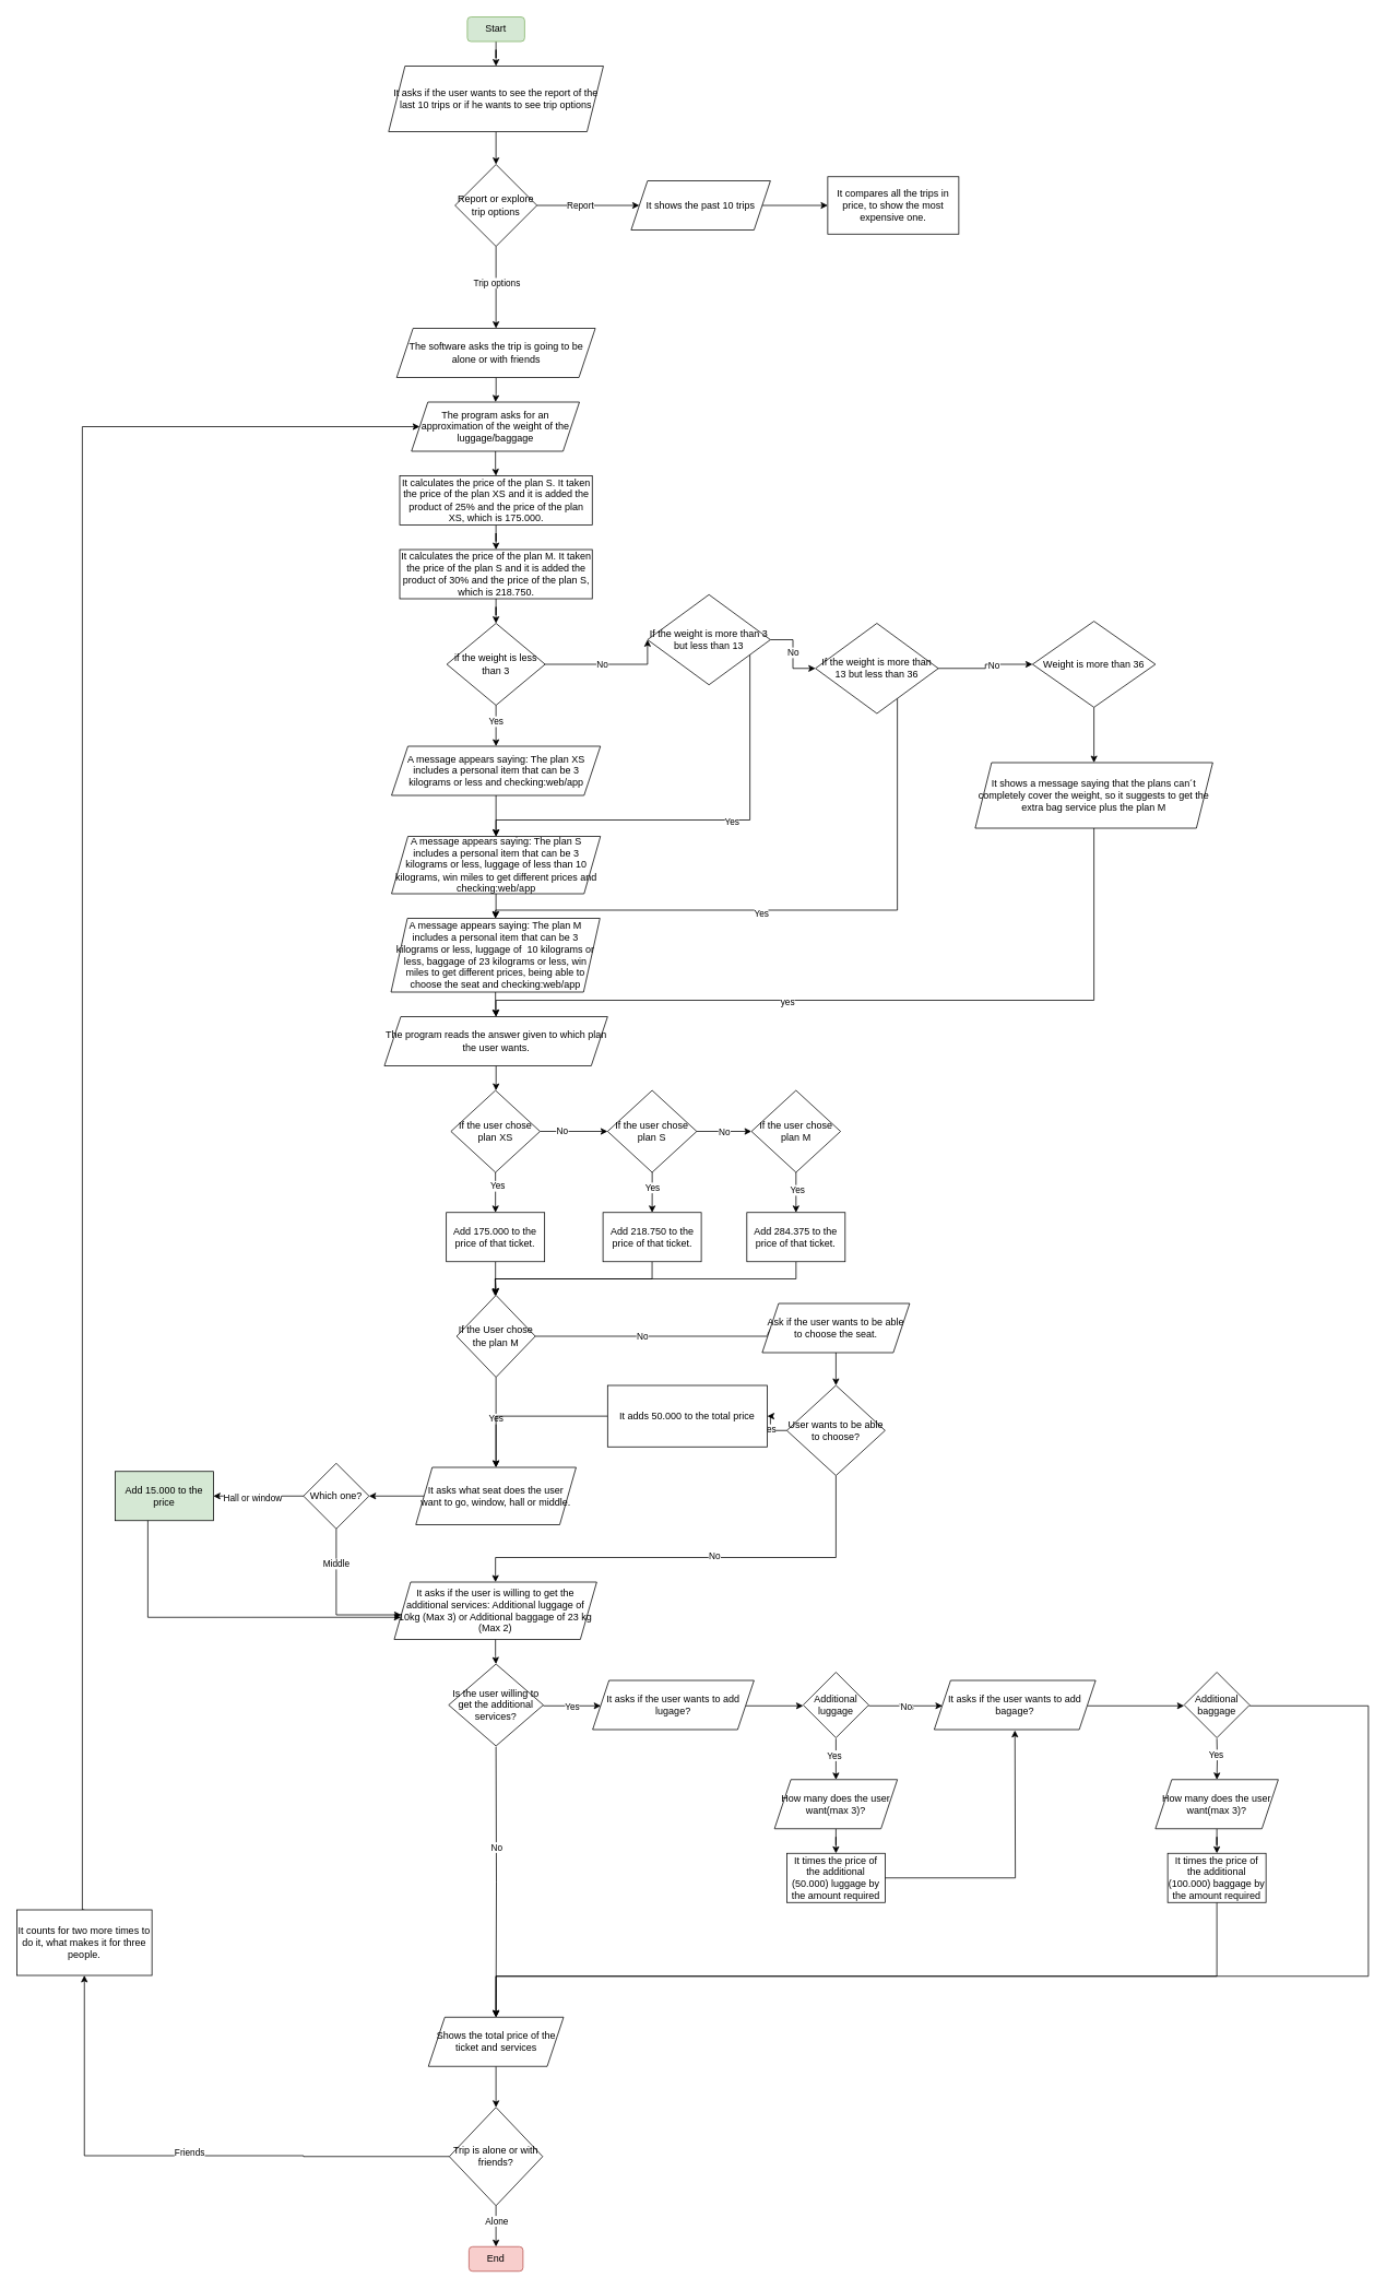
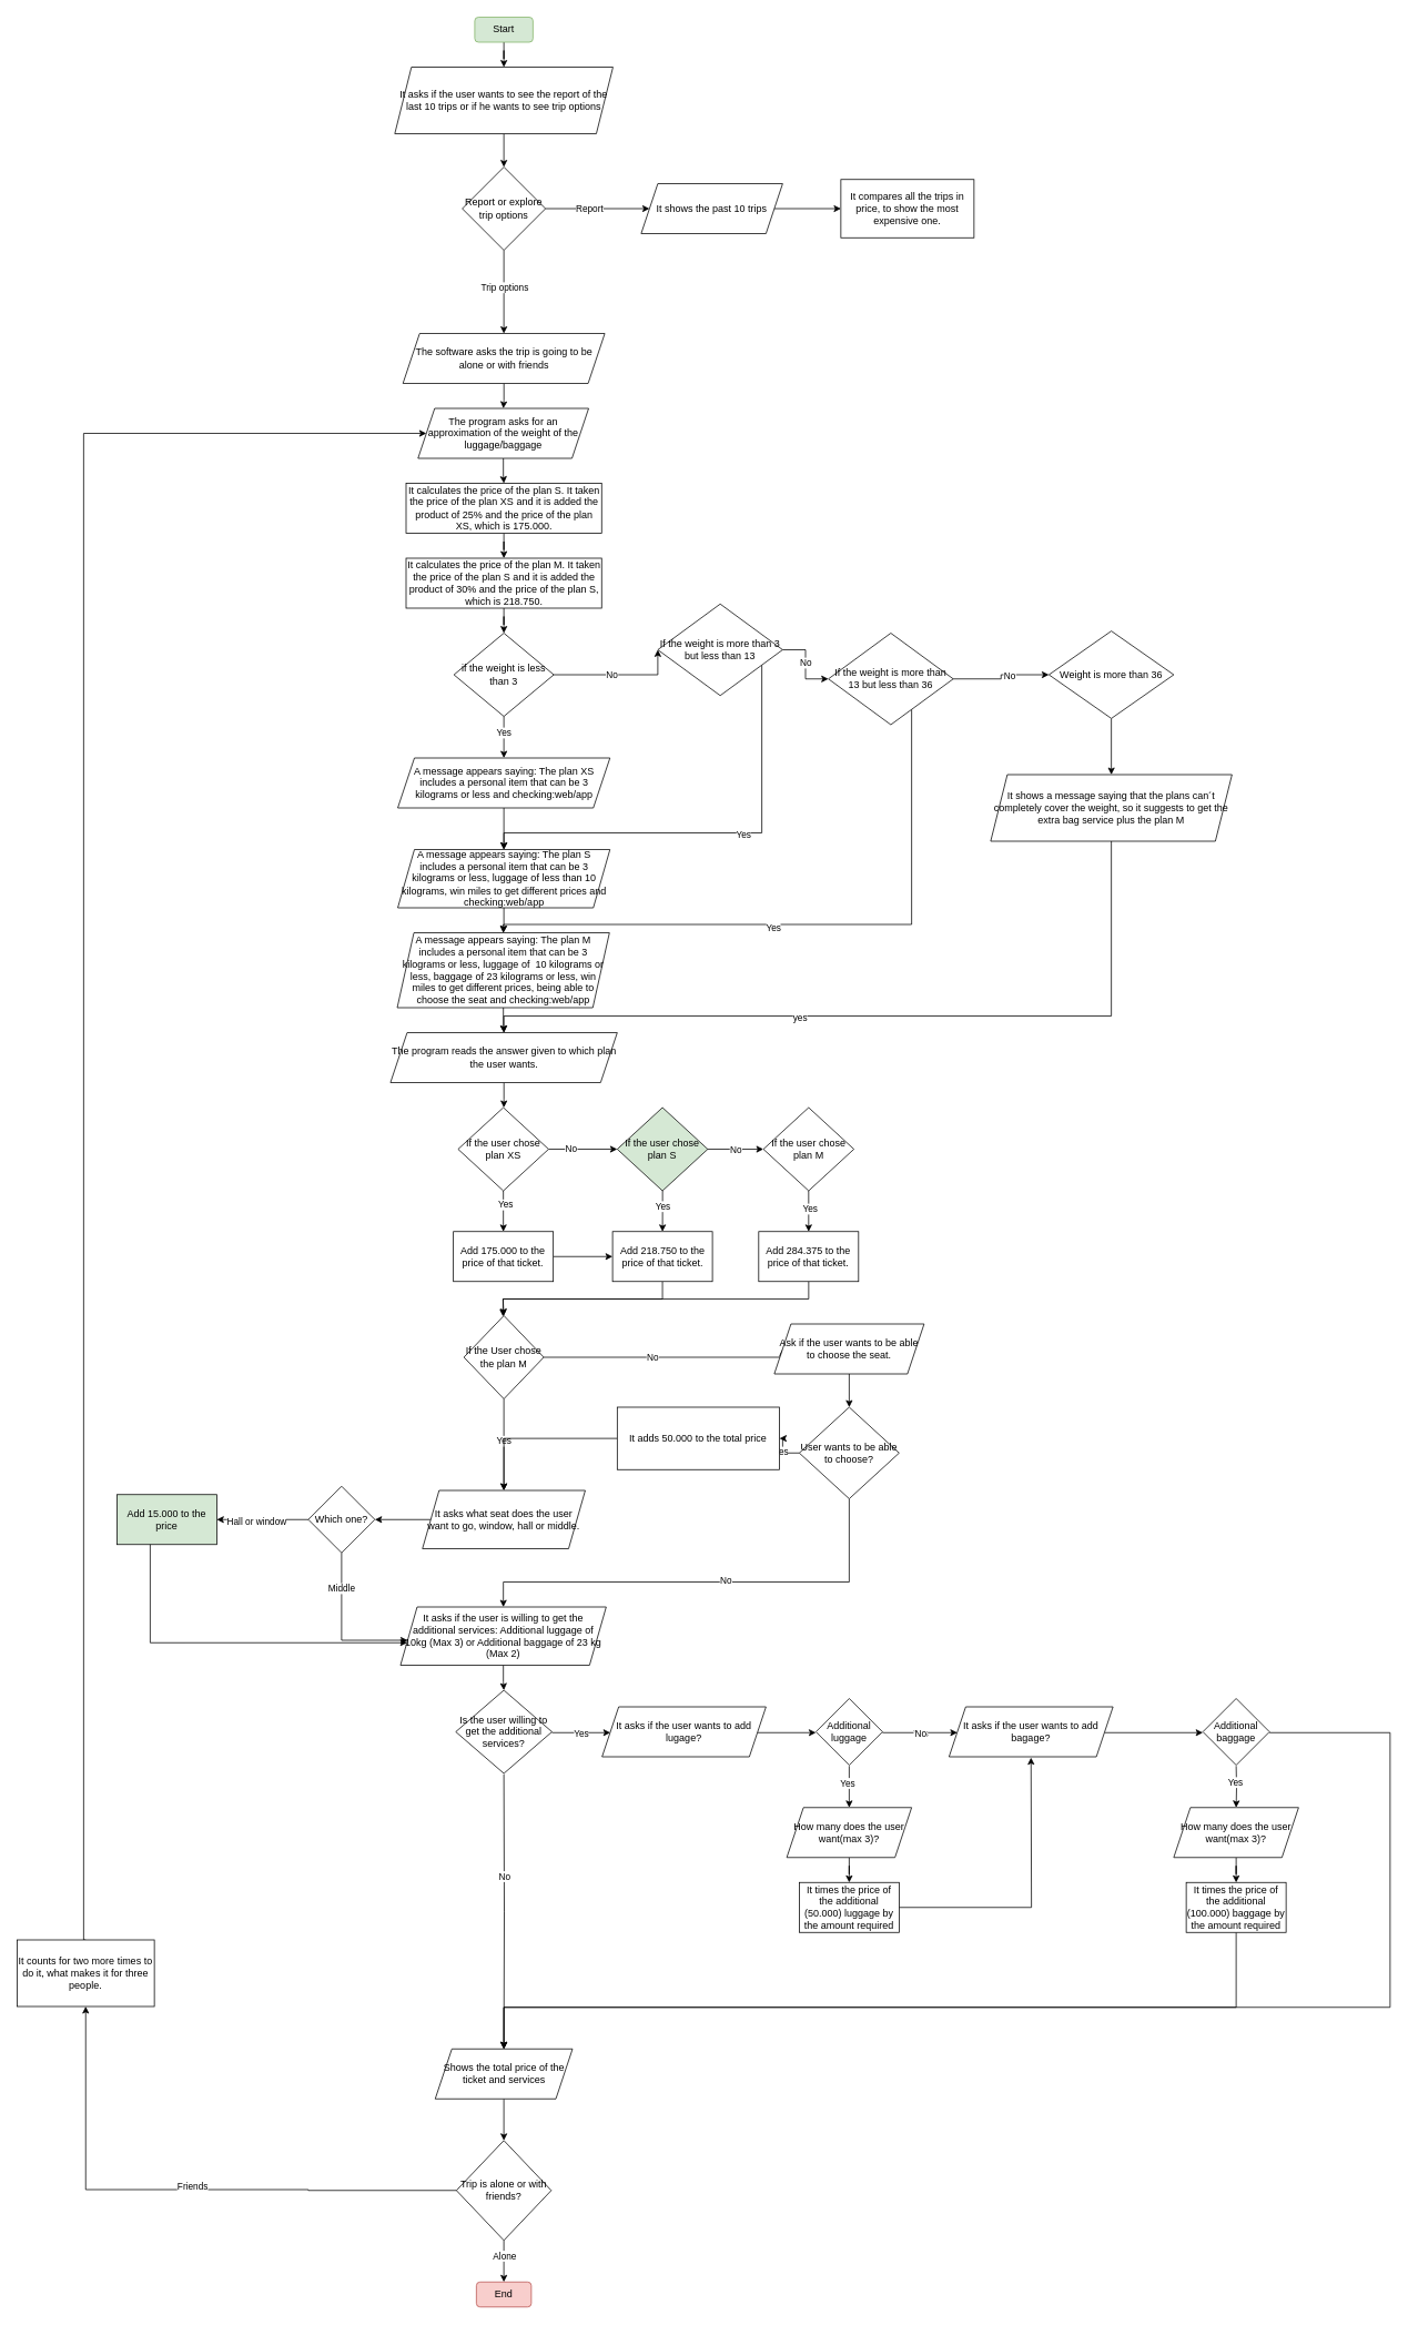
- <mxCell id="51" value="If the user chose plan S" style="rhombus;whiteSpace=wrap;html=1;" parent="1" vertex="1"><mxGeometry x="741.25" y="1330" width="108.75" height="100" as="geometry" /></mxCell>
+ <mxCell id="51" value="If the user chose plan S" style="rhombus;whiteSpace=wrap;html=1;fillColor=#d5e8d4;" parent="1" vertex="1"><mxGeometry x="741.25" y="1330" width="108.75" height="100" as="geometry" /></mxCell>
- <mxCell id="45" style="edgeStyle=orthogonalEdgeStyle;rounded=0;orthogonalLoop=1;jettySize=auto;html=1;entryX=0.5;entryY=0;entryDx=0;entryDy=0;" parent="1" source="46" target="63" edge="1"><mxGeometry relative="1" as="geometry" /></mxCell>
+ <mxCell id="45" style="edgeStyle=orthogonalEdgeStyle;rounded=0;orthogonalLoop=1;jettySize=auto;html=1;" parent="1" source="46" target="54" edge="1"><mxGeometry relative="1" as="geometry" /></mxCell>
